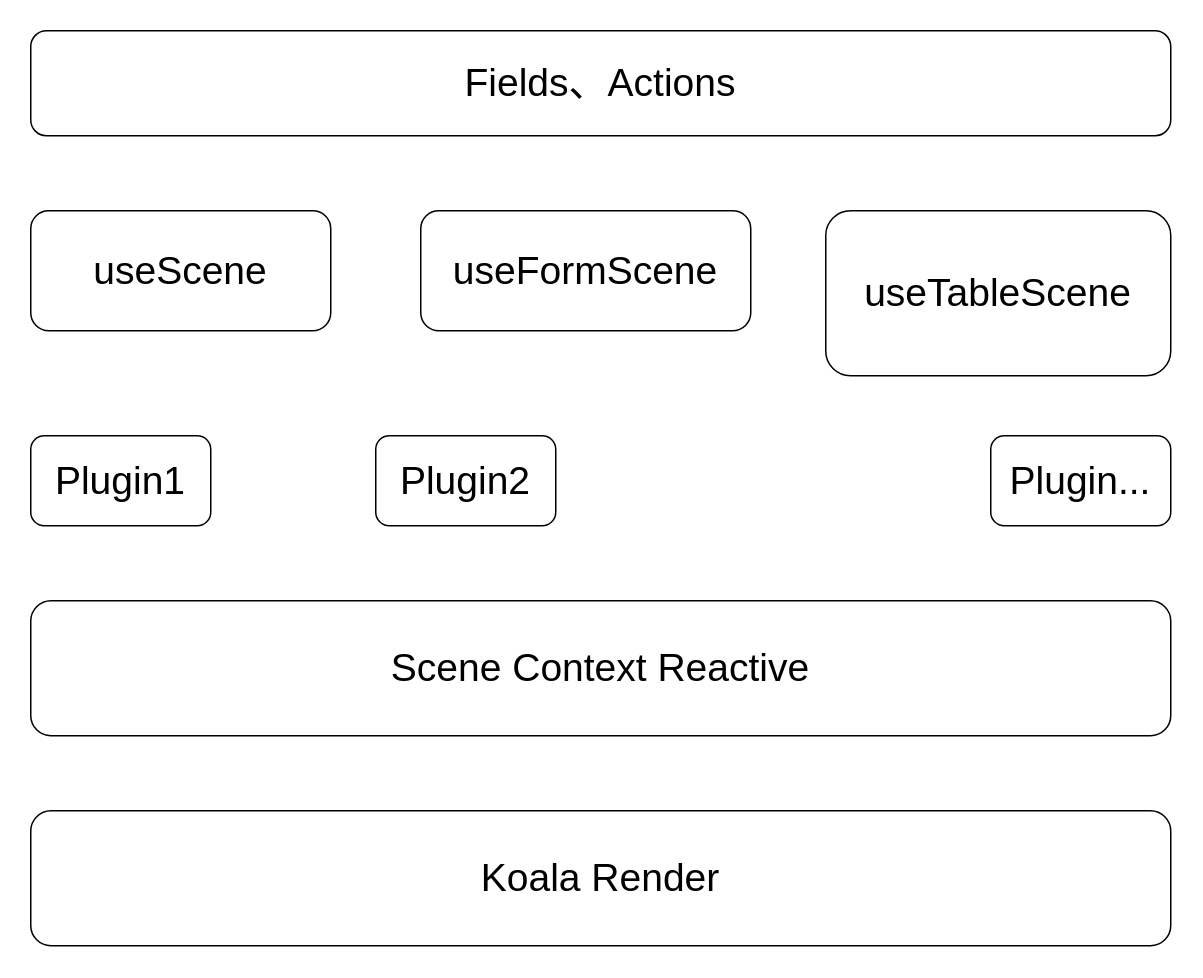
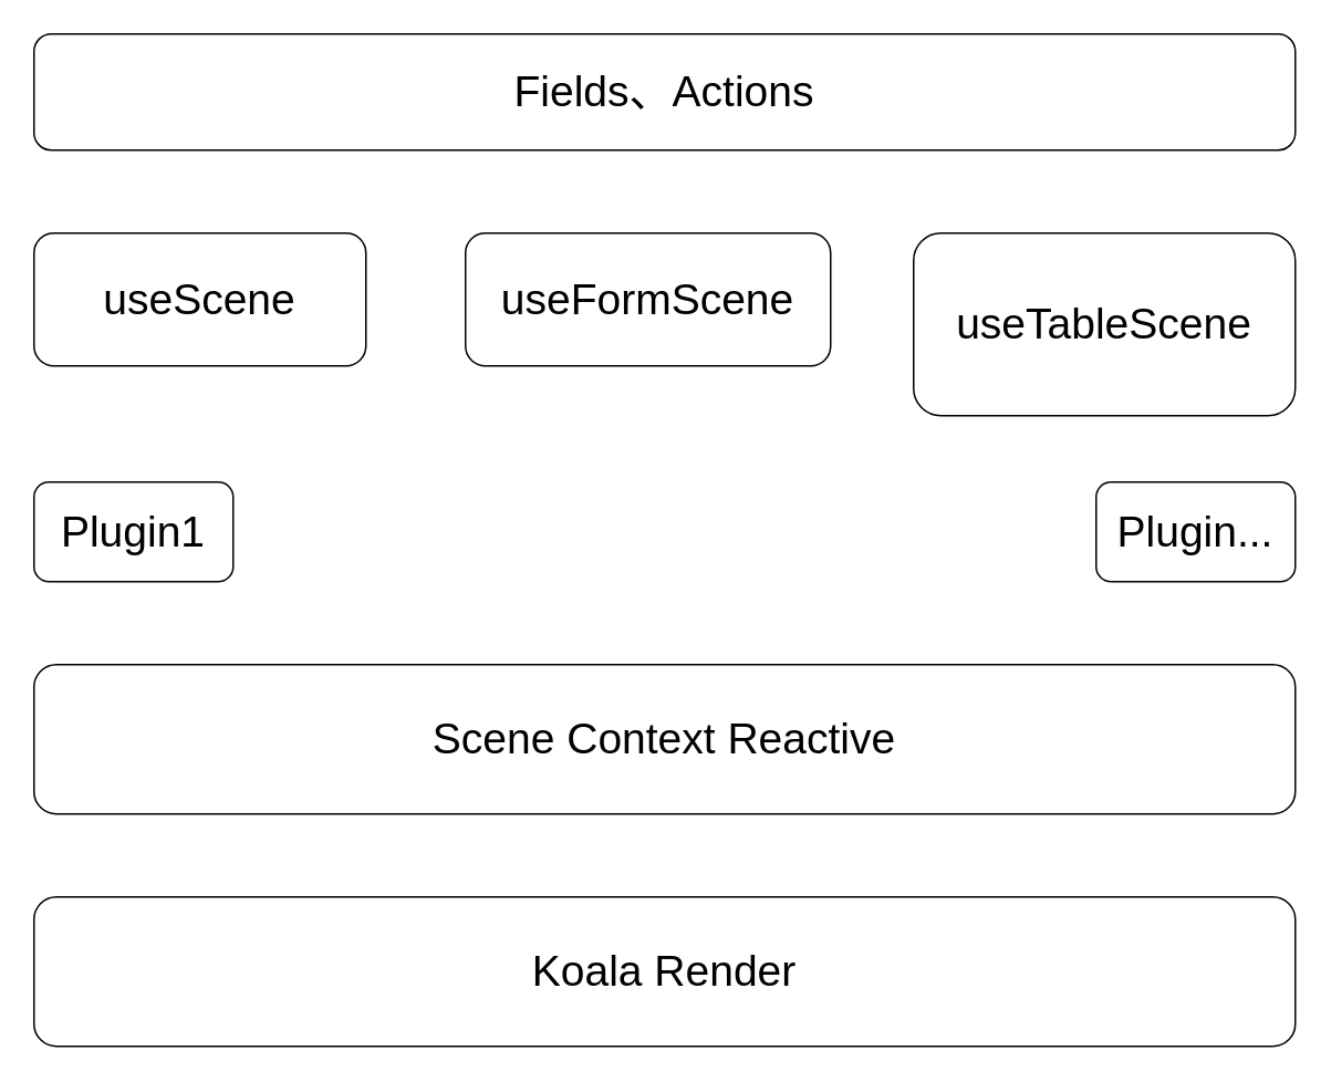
- <mxCell id="8" value="Plugin2" style="rounded=1;whiteSpace=wrap;html=1;fontSize=26;fillColor=none;" vertex="1" parent="1"><mxGeometry x="250" y="290" width="120" height="60" as="geometry" /></mxCell>
